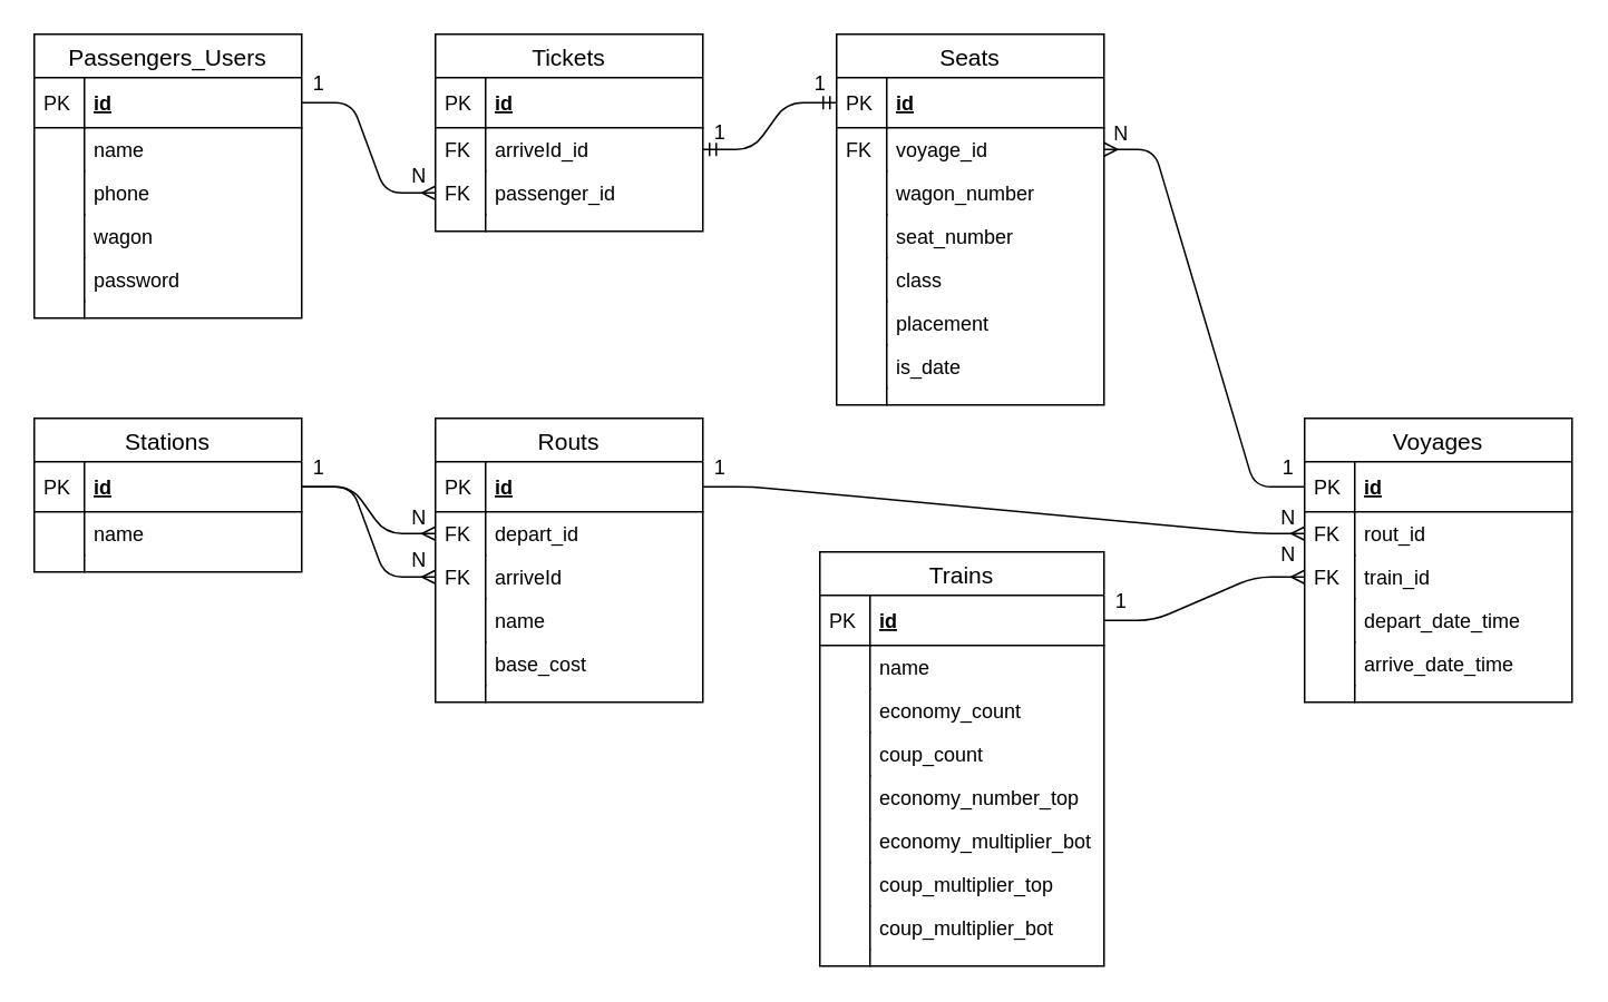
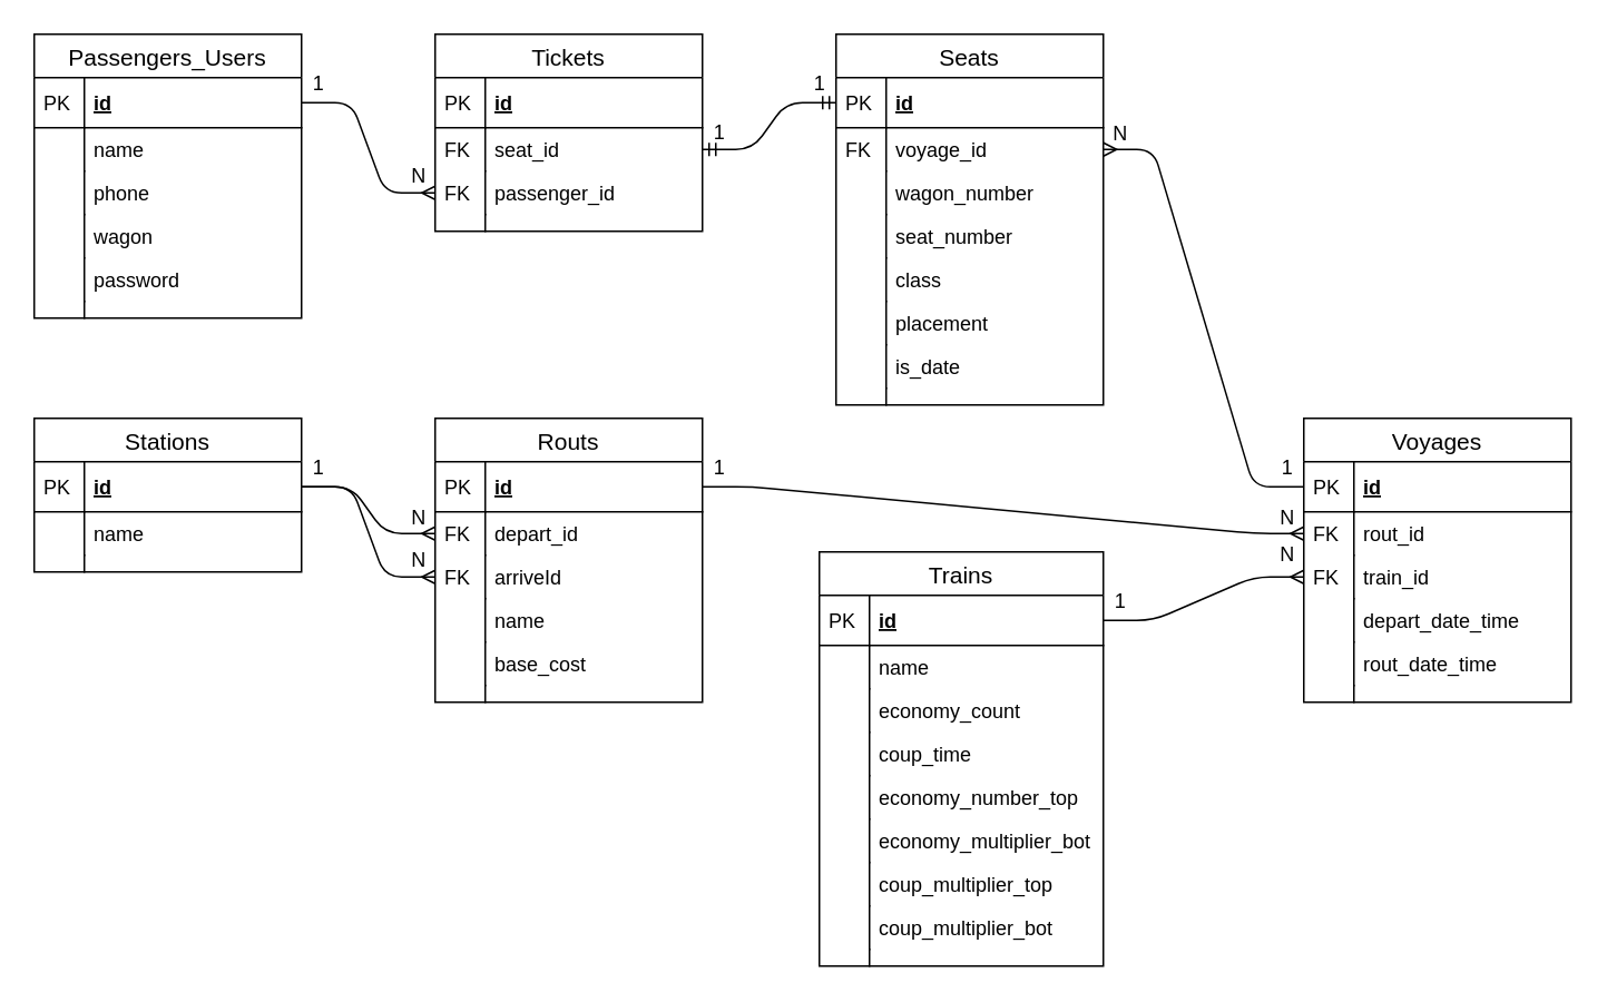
- <mxCell id="88" value="arriveId_id" style="shape=partialRectangle;top=0;left=0;right=0;bottom=0;align=left;verticalAlign=top;fillColor=none;spacingLeft=34;spacingRight=4;overflow=hidden;rotatable=0;points=[[0,0.5],[1,0.5]];portConstraint=eastwest;dropTarget=0;fontSize=12;" parent="85" vertex="1"><mxGeometry y="56" width="160" height="26" as="geometry" /></mxCell>
+ <mxCell id="88" value="seat_id" style="shape=partialRectangle;top=0;left=0;right=0;bottom=0;align=left;verticalAlign=top;fillColor=none;spacingLeft=34;spacingRight=4;overflow=hidden;rotatable=0;points=[[0,0.5],[1,0.5]];portConstraint=eastwest;dropTarget=0;fontSize=12;" parent="85" vertex="1"><mxGeometry y="56" width="160" height="26" as="geometry" /></mxCell>
- <mxCell id="42" value="arrive_date_time" style="shape=partialRectangle;top=0;left=0;right=0;bottom=0;align=left;verticalAlign=top;fillColor=none;spacingLeft=34;spacingRight=4;overflow=hidden;rotatable=0;points=[[0,0.5],[1,0.5]];portConstraint=eastwest;dropTarget=0;fontSize=12;" parent="33" vertex="1"><mxGeometry y="134" width="160" height="26" as="geometry" /></mxCell>
+ <mxCell id="42" value="rout_date_time" style="shape=partialRectangle;top=0;left=0;right=0;bottom=0;align=left;verticalAlign=top;fillColor=none;spacingLeft=34;spacingRight=4;overflow=hidden;rotatable=0;points=[[0,0.5],[1,0.5]];portConstraint=eastwest;dropTarget=0;fontSize=12;" parent="33" vertex="1"><mxGeometry y="134" width="160" height="26" as="geometry" /></mxCell>
- <mxCell id="53" value="coup_count" style="shape=partialRectangle;top=0;left=0;right=0;bottom=0;align=left;verticalAlign=top;fillColor=none;spacingLeft=34;spacingRight=4;overflow=hidden;rotatable=0;points=[[0,0.5],[1,0.5]];portConstraint=eastwest;dropTarget=0;fontSize=12;" parent="46" vertex="1"><mxGeometry y="108" width="170" height="26" as="geometry" /></mxCell>
+ <mxCell id="53" value="coup_time" style="shape=partialRectangle;top=0;left=0;right=0;bottom=0;align=left;verticalAlign=top;fillColor=none;spacingLeft=34;spacingRight=4;overflow=hidden;rotatable=0;points=[[0,0.5],[1,0.5]];portConstraint=eastwest;dropTarget=0;fontSize=12;" parent="46" vertex="1"><mxGeometry y="108" width="170" height="26" as="geometry" /></mxCell>
